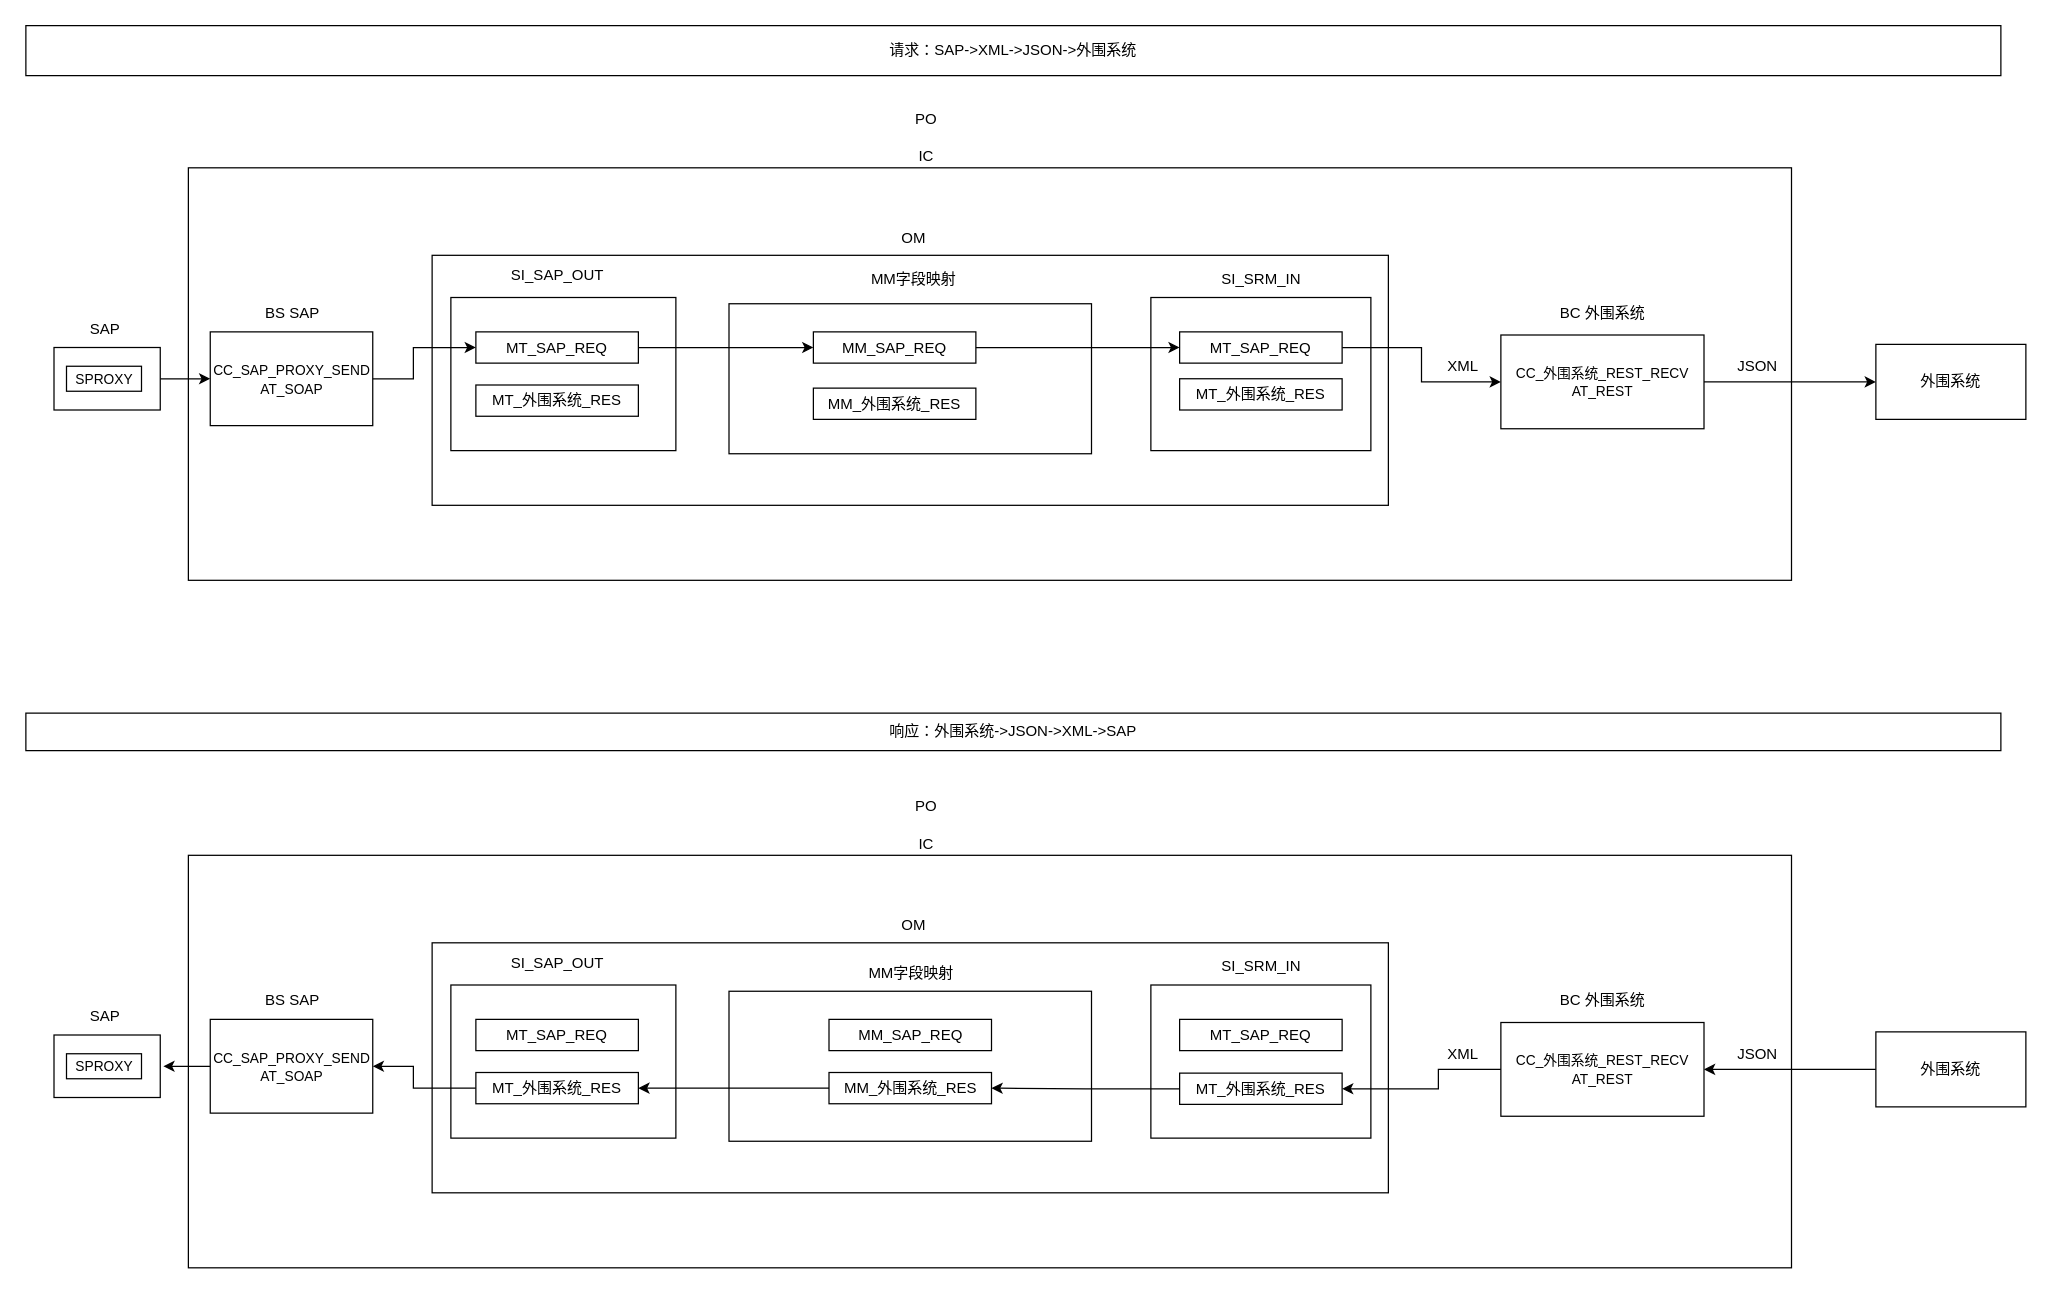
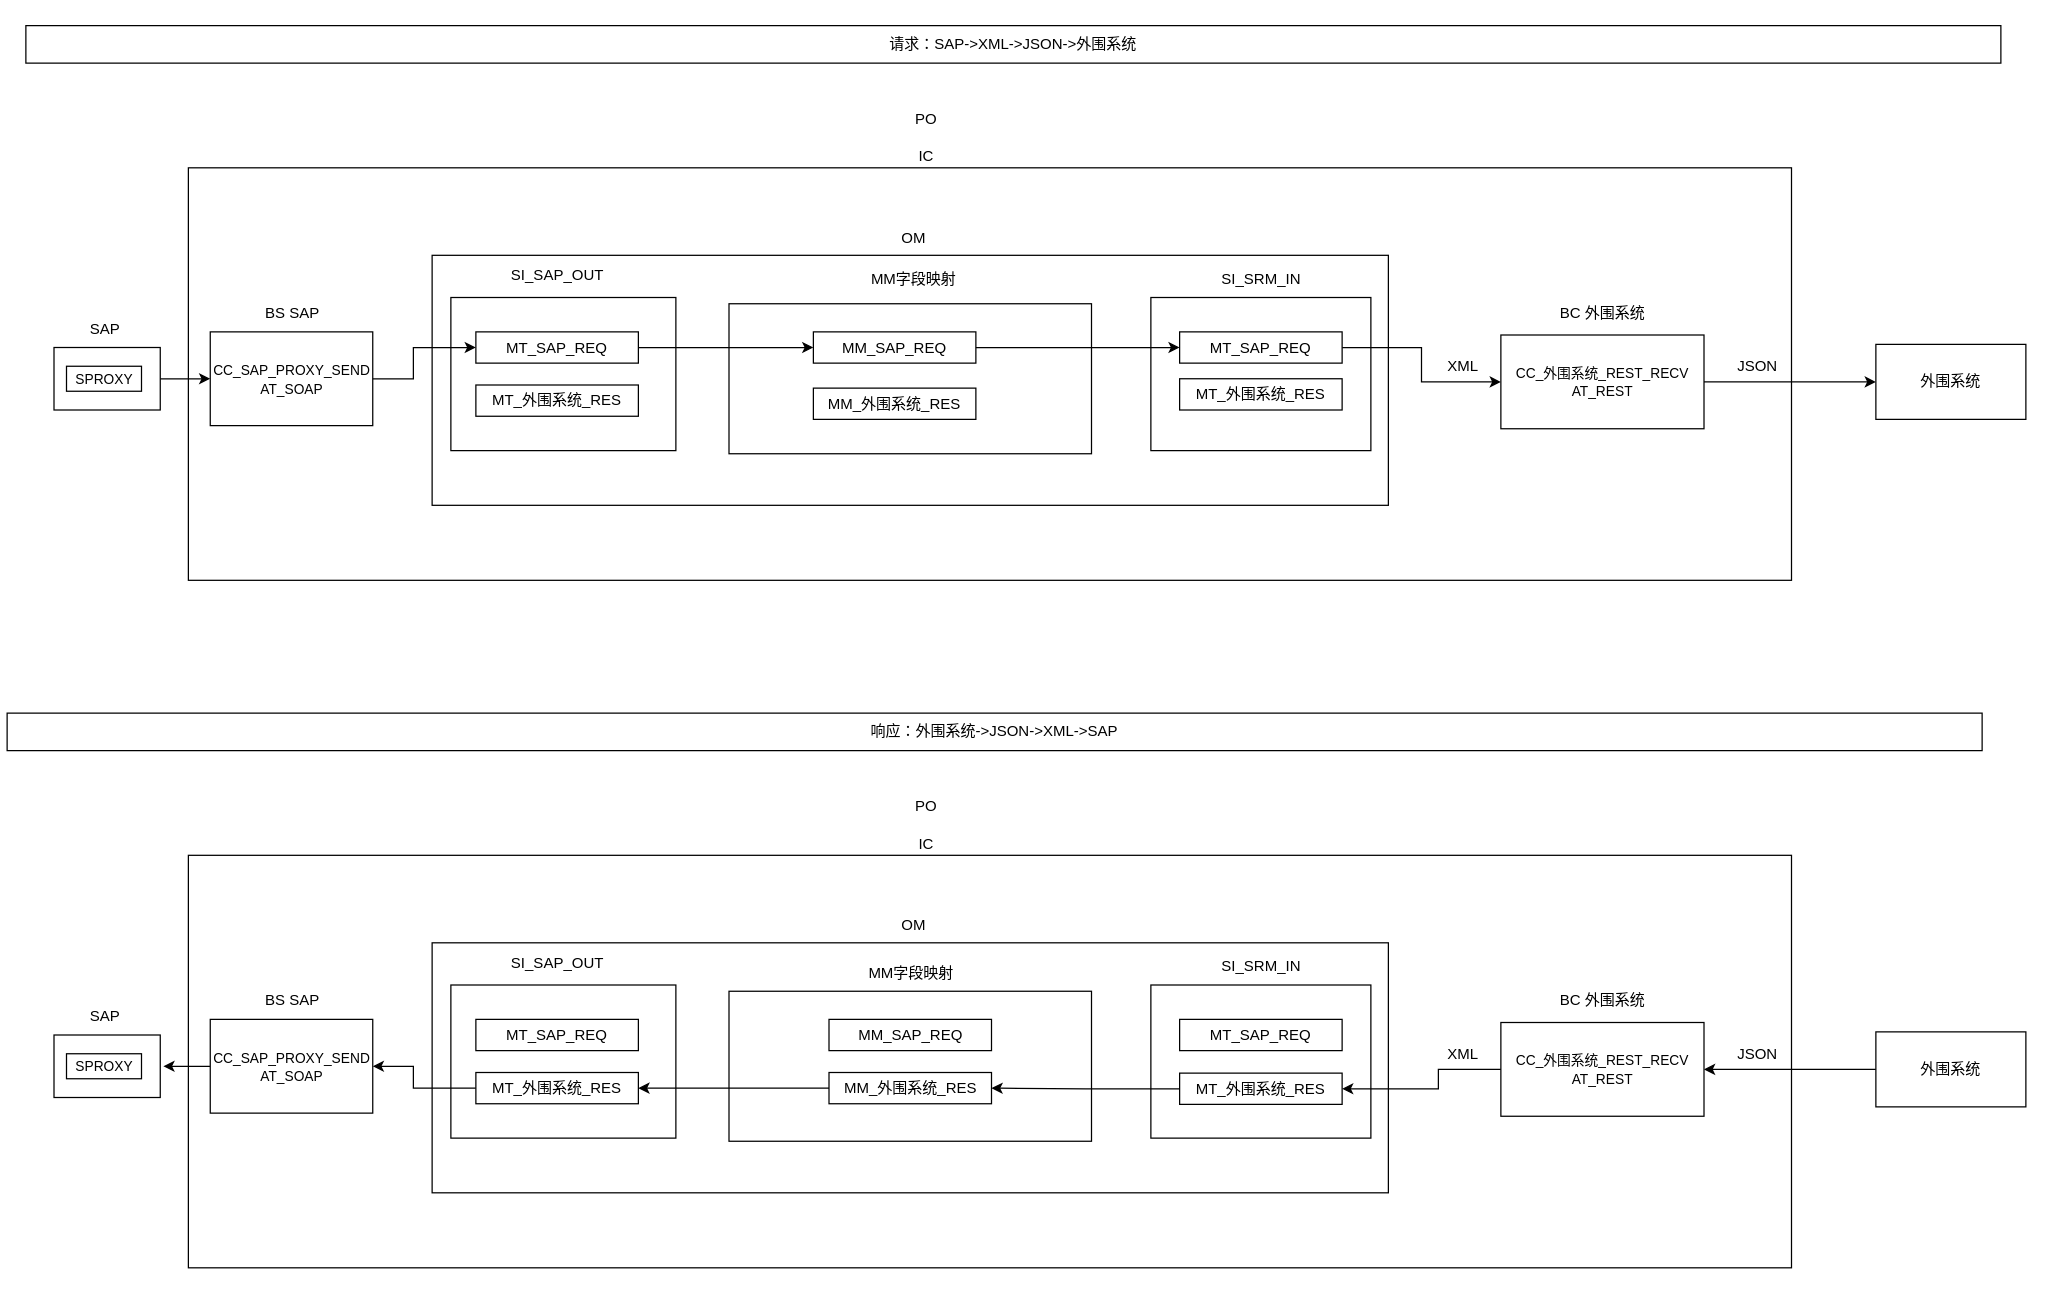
- <mxCell id="7" value="请求：SAP-&amp;gt;XML-&amp;gt;JSON-&amp;gt;外围系统" style="rounded=0;whiteSpace=wrap;html=1;" parent="1" vertex="1"><mxGeometry x="20" y="20" width="1580" height="40" as="geometry" /></mxCell>
+ <mxCell id="7" value="请求：SAP-&amp;gt;XML-&amp;gt;JSON-&amp;gt;外围系统" style="rounded=0;whiteSpace=wrap;html=1;" parent="1" vertex="1"><mxGeometry x="20" y="20" width="1580" height="30" as="geometry" /></mxCell>
- <mxCell id="37" value="响应：外围系统-&amp;gt;JSON-&amp;gt;XML-&amp;gt;SAP" style="rounded=0;whiteSpace=wrap;html=1;" parent="1" vertex="1"><mxGeometry x="20" y="570" width="1580" height="30" as="geometry" /></mxCell>
+ <mxCell id="37" value="响应：外围系统-&amp;gt;JSON-&amp;gt;XML-&amp;gt;SAP" style="rounded=0;whiteSpace=wrap;html=1;" parent="1" vertex="1"><mxGeometry x="5" y="570" width="1580" height="30" as="geometry" /></mxCell>
